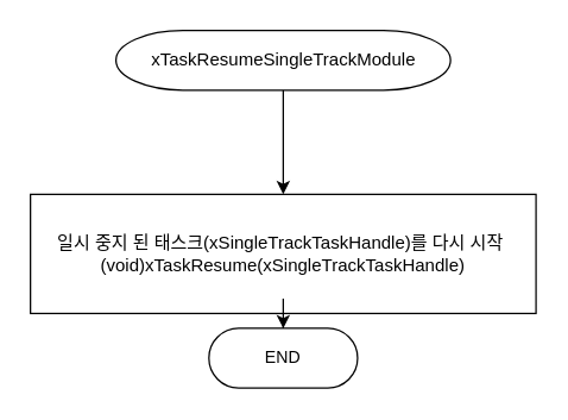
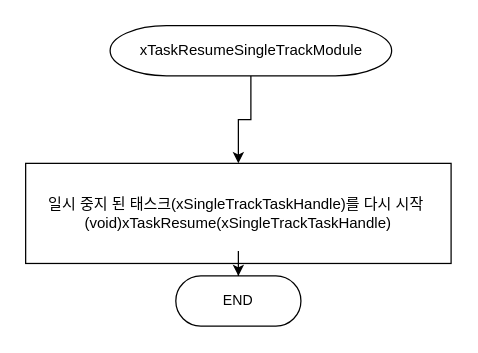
- <mxCell id="5" value="xTaskResumeSingleTrackModule" style="verticalAlign=middle;align=center;overflow=width;vsdxID=2;fillColor=#FFFFFF;gradientColor=none;shape=stencil(tVLLDsIgEPwajiQIMfFe638Qu22JCM2Ctv69kK0Rm9qDibeZndkXC1NV6PUATIoQ0V9gNE3smToyKY3rAU1MiKmaqar1CB36m2uIDzo7M7r6e64wUZ4UOUWKB9GdIH4irzWu8B42vRrPScNFXZzN+5mvl3qJXE8mcPRRR+Pdh2Y1dsBTE95a3c0TkBRGgKEIb6wg1/r+ssCXd/vLCgm8z9caa+n6pb48dwrRV1H1Ew==);strokeColor=#000000;spacingTop=-1;spacingBottom=-1;spacingLeft=-1;spacingRight=-1;points=[[0.5,1,0],[0.5,0,0],[0,0.5,0],[1,0.5,0]];labelBackgroundColor=none;rounded=0;html=1;whiteSpace=wrap;strokeWidth=1;" parent="1" vertex="1"><mxGeometry x="77.5" y="20" width="225" height="40" as="geometry" /></mxCell>
+ <mxCell id="5" value="xTaskResumeSingleTrackModule" style="verticalAlign=middle;align=center;overflow=width;vsdxID=2;fillColor=#FFFFFF;gradientColor=none;shape=stencil(tVLLDsIgEPwajiQIMfFe638Qu22JCM2Ctv69kK0Rm9qDibeZndkXC1NV6PUATIoQ0V9gNE3smToyKY3rAU1MiKmaqar1CB36m2uIDzo7M7r6e64wUZ4UOUWKB9GdIH4irzWu8B42vRrPScNFXZzN+5mvl3qJXE8mcPRRR+Pdh2Y1dsBTE95a3c0TkBRGgKEIb6wg1/r+ssCXd/vLCgm8z9caa+n6pb48dwrRV1H1Ew==);strokeColor=#000000;spacingTop=-1;spacingBottom=-1;spacingLeft=-1;spacingRight=-1;points=[[0.5,1,0],[0.5,0,0],[0,0.5,0],[1,0.5,0]];labelBackgroundColor=none;rounded=0;html=1;whiteSpace=wrap;strokeWidth=1;" parent="1" vertex="1"><mxGeometry x="87.5" y="20" width="225" height="40" as="geometry" /></mxCell>
